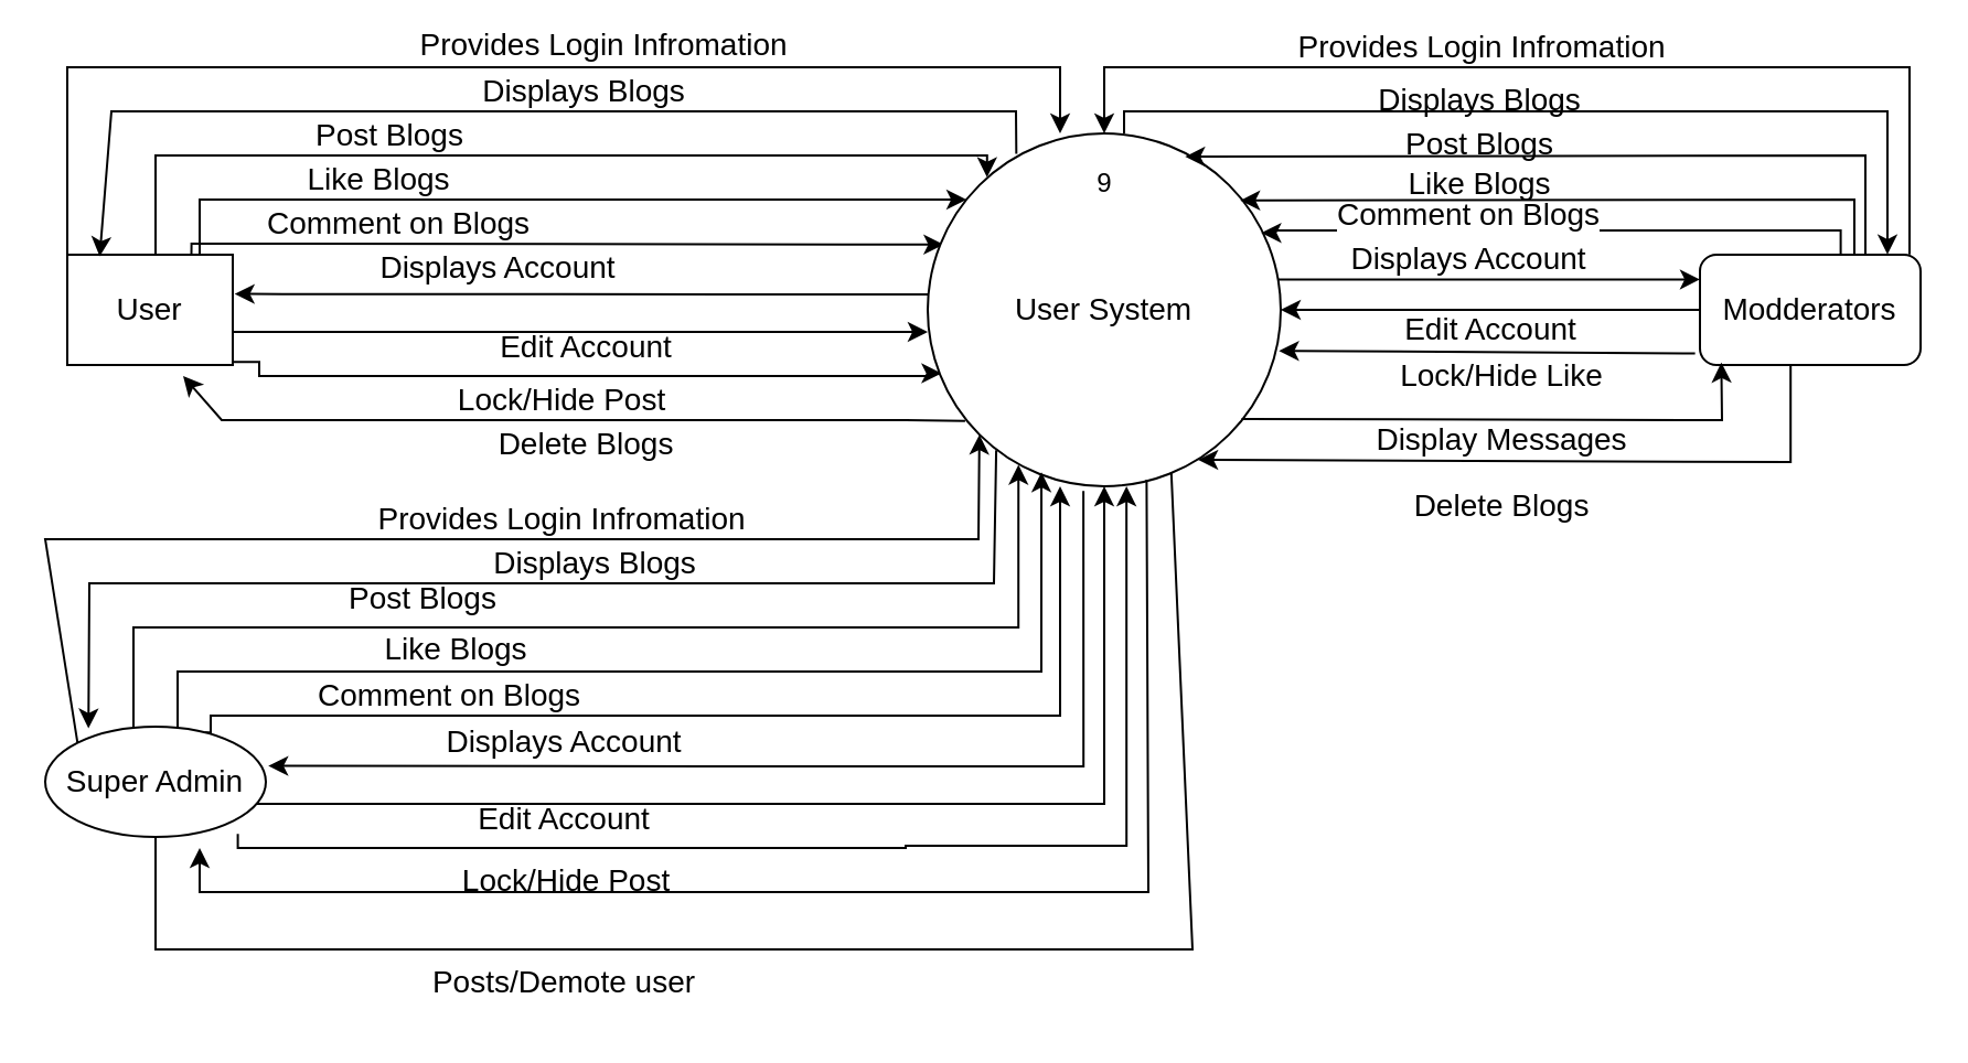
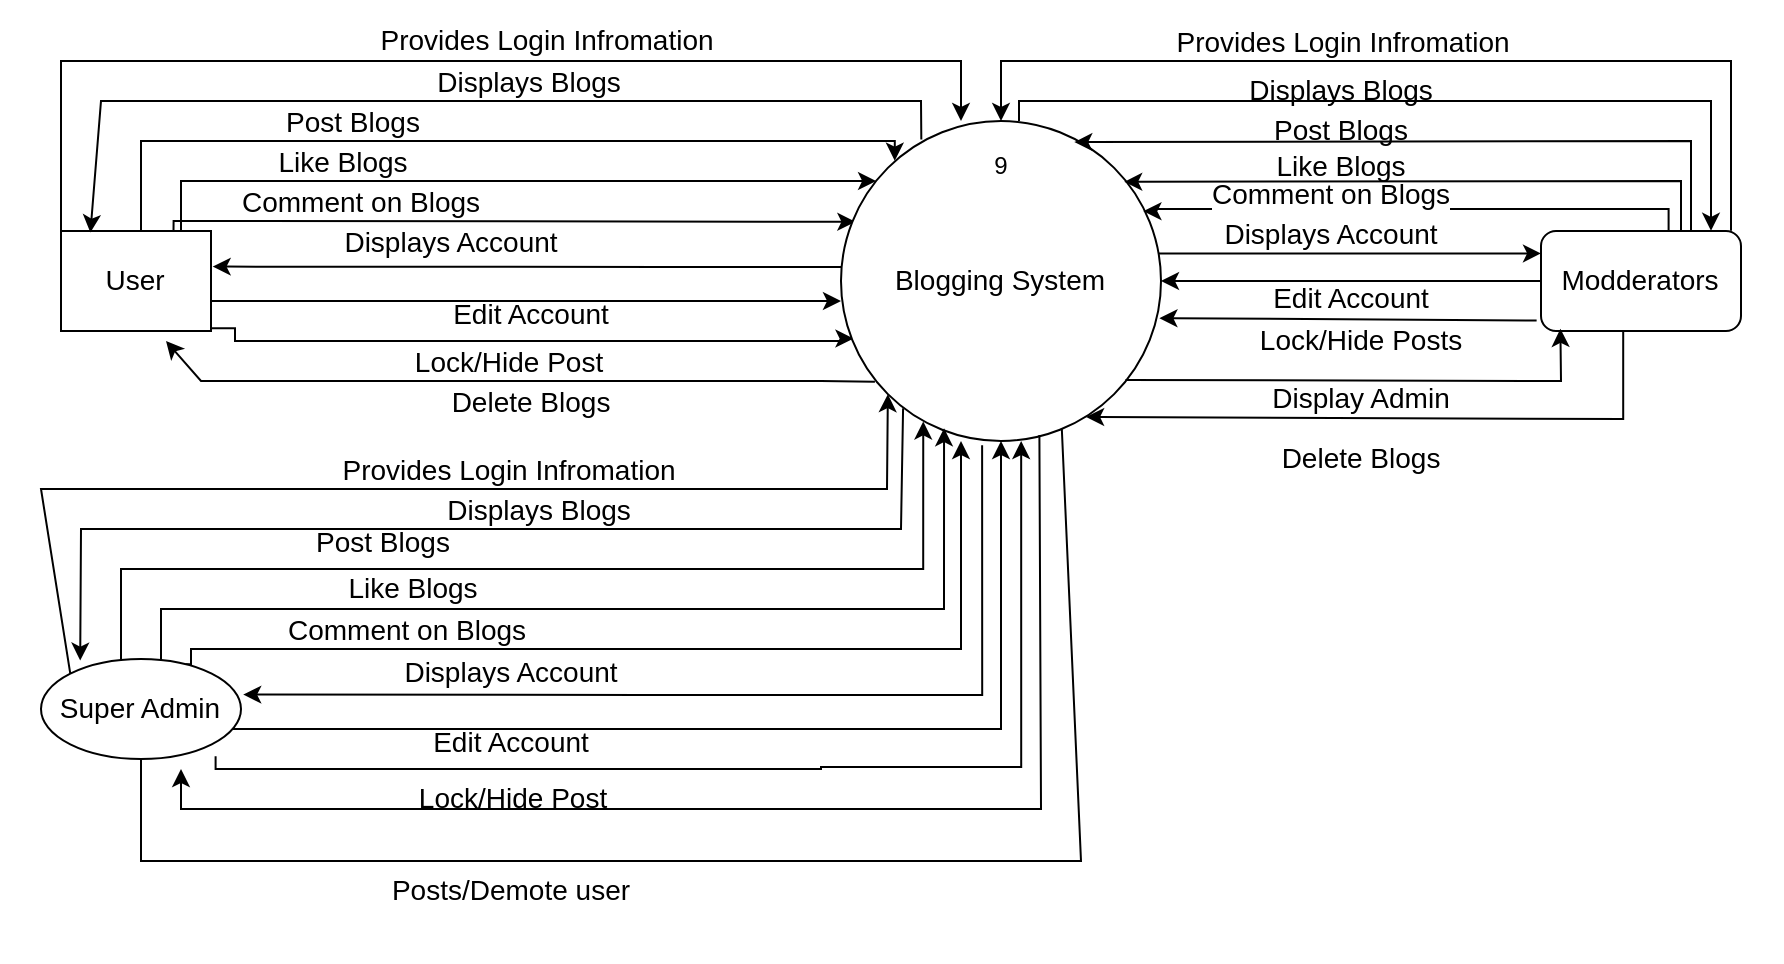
- <mxCell id="14" value="User System" style="shape=ellipse;html=1;dashed=0;whiteSpace=wrap;aspect=fixed;perimeter=ellipsePerimeter;fontSize=14;" parent="1" vertex="1"><mxGeometry x="420" y="60" width="160" height="160" as="geometry" /></mxCell>
+ <mxCell id="14" value="Blogging System" style="shape=ellipse;html=1;dashed=0;whiteSpace=wrap;aspect=fixed;perimeter=ellipsePerimeter;fontSize=14;" parent="1" vertex="1"><mxGeometry x="420" y="60" width="160" height="160" as="geometry" /></mxCell>
- <mxCell id="41" value="Lock/Hide Like&lt;br style=&quot;font-size: 14px;&quot;&gt;" style="text;html=1;align=center;verticalAlign=middle;resizable=0;points=[];autosize=1;strokeColor=none;fillColor=none;fontSize=14;" parent="1" vertex="1"><mxGeometry x="620" y="155" width="120" height="30" as="geometry" /></mxCell>
+ <mxCell id="41" value="Lock/Hide Posts&lt;br style=&quot;font-size: 14px;&quot;&gt;" style="text;html=1;align=center;verticalAlign=middle;resizable=0;points=[];autosize=1;strokeColor=none;fillColor=none;fontSize=14;" parent="1" vertex="1"><mxGeometry x="620" y="155" width="120" height="30" as="geometry" /></mxCell>
- <mxCell id="40" value="Display Messages" style="text;html=1;align=center;verticalAlign=middle;resizable=0;points=[];autosize=1;strokeColor=none;fillColor=none;fontSize=14;" parent="1" vertex="1"><mxGeometry x="610" y="184" width="140" height="30" as="geometry" /></mxCell>
+ <mxCell id="40" value="Display Admin" style="text;html=1;align=center;verticalAlign=middle;resizable=0;points=[];autosize=1;strokeColor=none;fillColor=none;fontSize=14;" parent="1" vertex="1"><mxGeometry x="610" y="184" width="140" height="30" as="geometry" /></mxCell>
